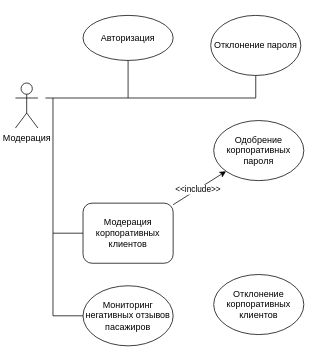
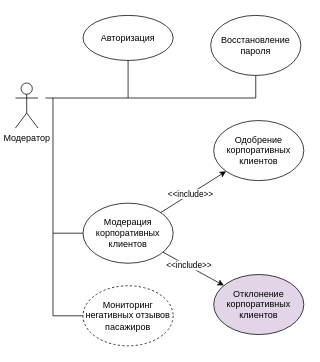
- <mxCell id="5" value="Отклонение пароля" style="ellipse;whiteSpace=wrap;html=1;" vertex="1" parent="1"><mxGeometry x="280" y="20" width="120" height="80" as="geometry" /></mxCell>
+ <mxCell id="5" value="Восстановление пароля" style="ellipse;whiteSpace=wrap;html=1;" vertex="1" parent="1"><mxGeometry x="280" y="20" width="120" height="80" as="geometry" /></mxCell>
- <mxCell id="2" value="Модерация" style="shape=umlActor;verticalLabelPosition=bottom;verticalAlign=top;html=1;outlineConnect=0;" vertex="1" parent="1"><mxGeometry x="20" y="110" width="30" height="60" as="geometry" /></mxCell>
+ <mxCell id="2" value="Модератор" style="shape=umlActor;verticalLabelPosition=bottom;verticalAlign=top;html=1;outlineConnect=0;" vertex="1" parent="1"><mxGeometry x="20" y="110" width="30" height="60" as="geometry" /></mxCell>
- <mxCell id="6" value="Одобрение корпоративных пароля" style="ellipse;whiteSpace=wrap;html=1;" vertex="1" parent="1"><mxGeometry x="284" y="160" width="120" height="80" as="geometry" /></mxCell>
+ <mxCell id="6" value="Одобрение корпоративных клиентов" style="ellipse;whiteSpace=wrap;html=1;" vertex="1" parent="1"><mxGeometry x="284" y="160" width="120" height="80" as="geometry" /></mxCell>
- <mxCell id="4" value="Модерация корпоративных клиентов" style="whiteSpace=wrap;html=1;rounded=1;" vertex="1" parent="1"><mxGeometry x="110" y="270" width="120" height="80" as="geometry" /></mxCell>
+ <mxCell id="4" value="Модерация корпоративных клиентов" style="ellipse;whiteSpace=wrap;html=1;" vertex="1" parent="1"><mxGeometry x="110" y="270" width="120" height="80" as="geometry" /></mxCell>
+ <mxCell id="15" value="" style="endArrow=classic;html=1;rounded=0;" edge="1" parent="1" source="4" target="7"><mxGeometry width="50" height="50" relative="1" as="geometry"><mxPoint x="180" y="280" as="sourcePoint" /><mxPoint x="180" y="260" as="targetPoint" /><Array as="points" /></mxGeometry></mxCell>
+ <mxCell id="16" value="&amp;lt;&amp;lt;include&amp;gt;&amp;gt;" style="edgeLabel;html=1;align=center;verticalAlign=middle;resizable=0;points=[];" vertex="1" connectable="0" parent="15"><mxGeometry x="-0.173" y="1" relative="1" as="geometry"><mxPoint as="offset" /></mxGeometry></mxCell>
- <mxCell id="7" value="Отклонение корпоративных клиентов" style="ellipse;whiteSpace=wrap;html=1;" vertex="1" parent="1"><mxGeometry x="284" y="365" width="120" height="80" as="geometry" /></mxCell>
+ <mxCell id="7" value="Отклонение корпоративных клиентов" style="ellipse;whiteSpace=wrap;html=1;fillColor=#e1d5e7;" vertex="1" parent="1"><mxGeometry x="284" y="365" width="120" height="80" as="geometry" /></mxCell>
- <mxCell id="8" value="Мониторинг негативных отзывов пасажиров" style="ellipse;whiteSpace=wrap;html=1;" vertex="1" parent="1"><mxGeometry x="110" y="380" width="120" height="80" as="geometry" /></mxCell>
+ <mxCell id="8" value="Мониторинг негативных отзывов пасажиров" style="ellipse;whiteSpace=wrap;html=1;dashed=1;" vertex="1" parent="1"><mxGeometry x="110" y="380" width="120" height="80" as="geometry" /></mxCell>
